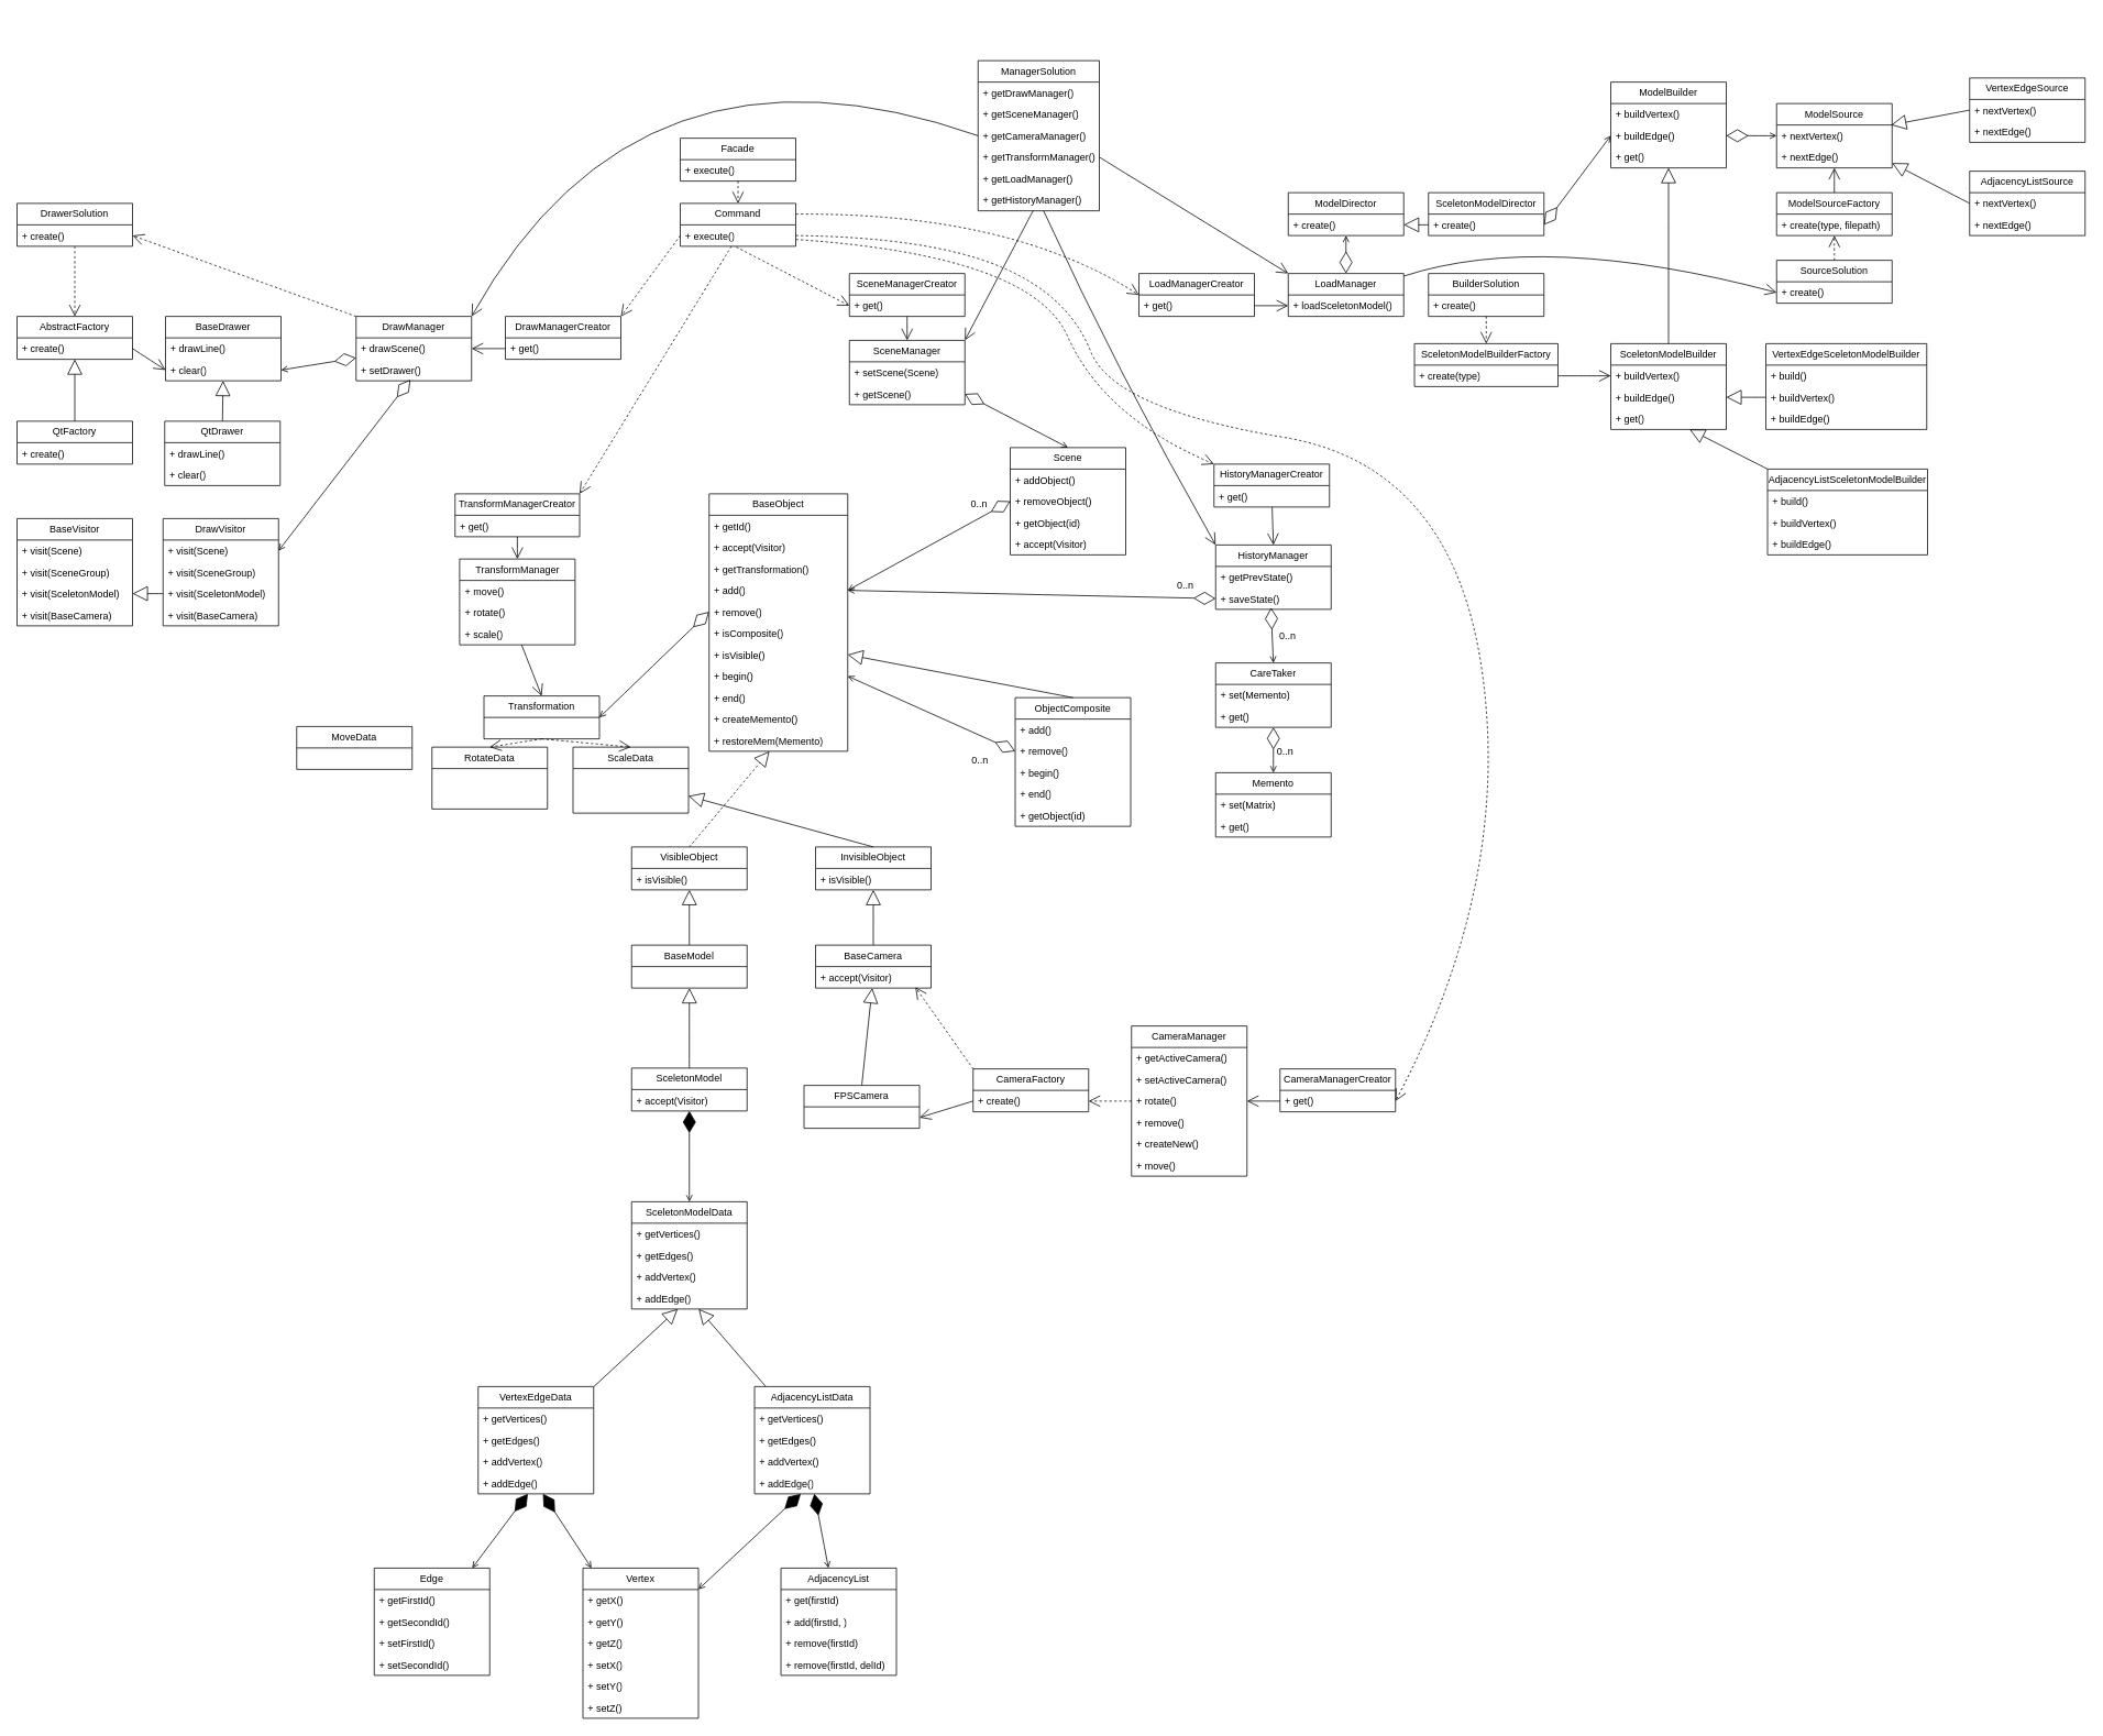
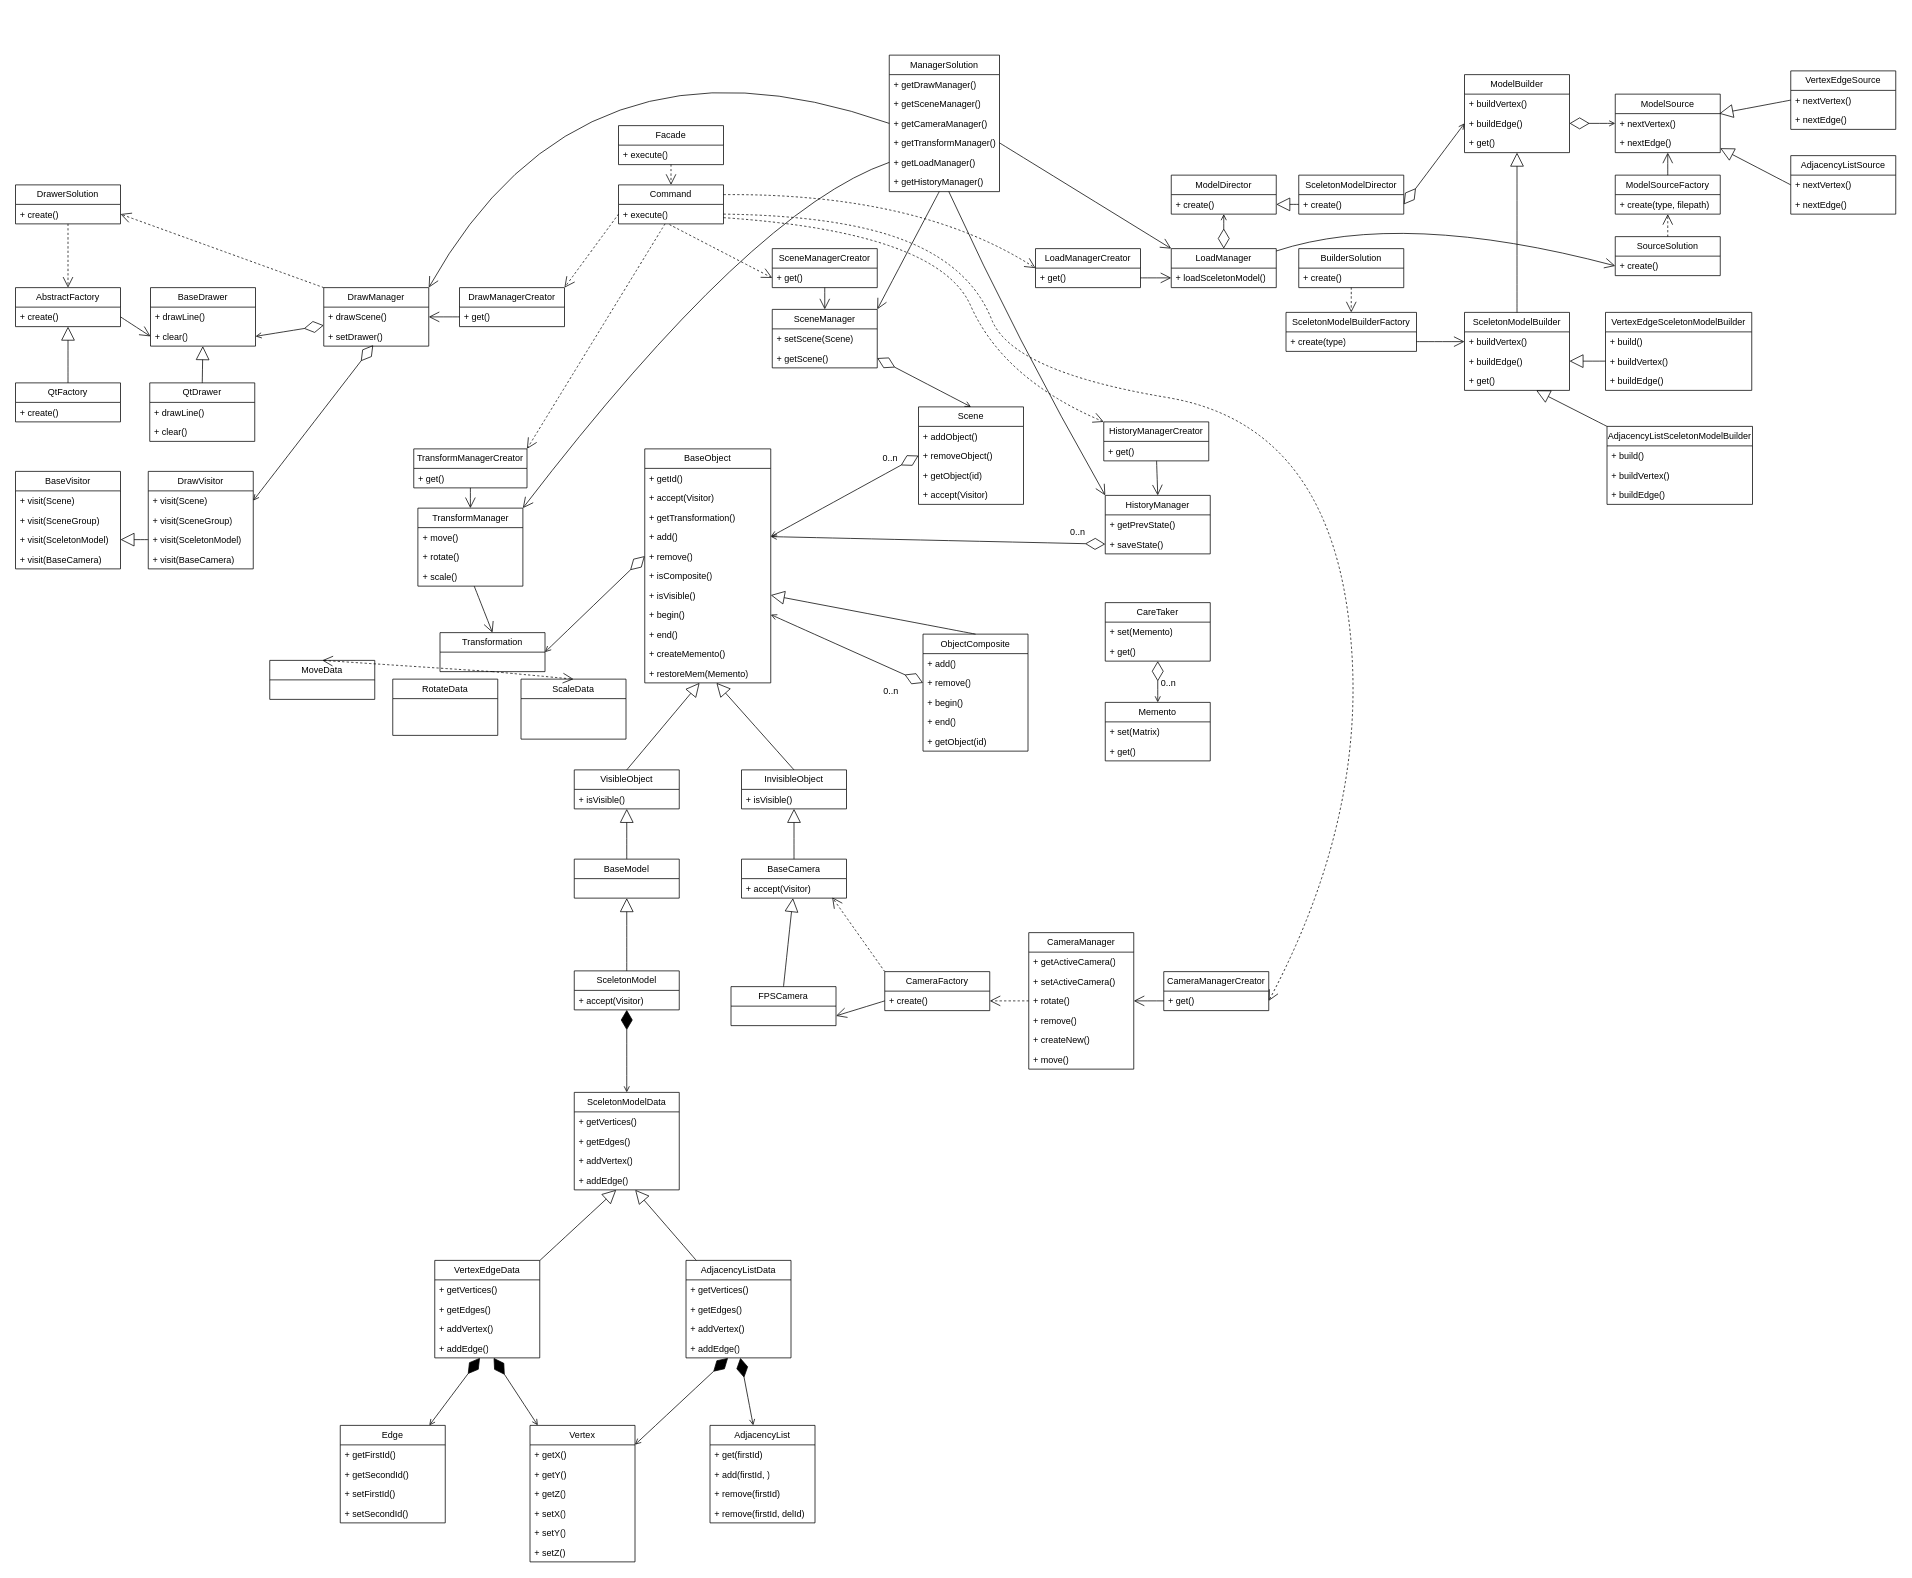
+ <mxCell id="254" value="" style="endArrow=open;endFill=1;endSize=12;html=1;rounded=0;fontSize=12;curved=1;exitX=0;exitY=0.5;exitDx=0;exitDy=0;entryX=1;entryY=0;entryDx=0;entryDy=0;" parent="1" source="249" target="171" edge="1"><mxGeometry width="160" relative="1" as="geometry"><mxPoint x="906" y="440" as="sourcePoint" /><mxPoint x="1066" y="440" as="targetPoint" /><Array as="points"><mxPoint x="1002" y="279" /></Array></mxGeometry></mxCell>
- <mxCell id="102" value="" style="endArrow=diamondThin;endFill=0;endSize=24;html=1;rounded=0;fontSize=12;curved=1;startArrow=open;startFill=0;exitX=0.5;exitY=0;exitDx=0;exitDy=0;entryX=0.479;entryY=0.923;entryDx=0;entryDy=0;entryPerimeter=0;" parent="1" source="94" target="91" edge="1"><mxGeometry width="160" relative="1" as="geometry"><mxPoint x="1687" y="852" as="sourcePoint" /><mxPoint x="1543" y="749" as="targetPoint" /></mxGeometry></mxCell>
- <mxCell id="103" value="0..n" style="edgeLabel;html=1;align=center;verticalAlign=middle;resizable=0;points=[];fontSize=12;" parent="102" vertex="1" connectable="0"><mxGeometry x="-0.106" y="-1" relative="1" as="geometry"><mxPoint x="17" y="-2" as="offset" /></mxGeometry></mxCell>
+ <mxCell id="184" value="" style="endArrow=open;endSize=12;dashed=1;html=1;rounded=0;fontSize=12;curved=1;entryX=0.5;entryY=0;entryDx=0;entryDy=0;exitX=0.5;exitY=1;exitDx=0;exitDy=0;" parent="1" source="177" target="178" edge="1"><mxGeometry width="160" relative="1" as="geometry"><mxPoint x="545" y="846" as="sourcePoint" /><mxPoint x="705" y="846" as="targetPoint" /></mxGeometry></mxCell>
- <mxCell id="183" value="" style="endArrow=open;endSize=12;dashed=1;html=1;rounded=0;fontSize=12;curved=1;entryX=0.5;entryY=0;entryDx=0;entryDy=0;exitX=0.5;exitY=1;exitDx=0;exitDy=0;" parent="1" source="177" target="179" edge="1"><mxGeometry width="160" relative="1" as="geometry"><mxPoint x="545" y="846" as="sourcePoint" /><mxPoint x="705" y="846" as="targetPoint" /></mxGeometry></mxCell>
- <mxCell id="72" value="" style="endArrow=block;endSize=16;endFill=0;html=1;rounded=0;fontSize=12;curved=1;exitX=0.5;exitY=0;exitDx=0;exitDy=0;dashed=1;" parent="1" source="52" target="70" edge="1"><mxGeometry width="160" relative="1" as="geometry"><mxPoint x="1004" y="812" as="sourcePoint" /><mxPoint x="1164" y="812" as="targetPoint" /></mxGeometry></mxCell>
+ <mxCell id="72" value="" style="endArrow=block;endSize=16;endFill=0;html=1;rounded=0;fontSize=12;curved=1;exitX=0.5;exitY=0;exitDx=0;exitDy=0;" parent="1" source="52" target="70" edge="1"><mxGeometry width="160" relative="1" as="geometry"><mxPoint x="1004" y="812" as="sourcePoint" /><mxPoint x="1164" y="812" as="targetPoint" /></mxGeometry></mxCell>
- <mxCell id="71" value="" style="endArrow=block;endSize=16;endFill=0;html=1;rounded=0;fontSize=12;curved=1;exitX=0.5;exitY=0;exitDx=0;exitDy=0;" parent="1" source="50" target="180" edge="1"><mxGeometry width="160" relative="1" as="geometry"><mxPoint x="1004" y="812" as="sourcePoint" /><mxPoint x="1164" y="812" as="targetPoint" /></mxGeometry></mxCell>
+ <mxCell id="71" value="" style="endArrow=block;endSize=16;endFill=0;html=1;rounded=0;fontSize=12;curved=1;exitX=0.5;exitY=0;exitDx=0;exitDy=0;" parent="1" source="50" target="70" edge="1"><mxGeometry width="160" relative="1" as="geometry"><mxPoint x="1004" y="812" as="sourcePoint" /><mxPoint x="1164" y="812" as="targetPoint" /></mxGeometry></mxCell>
